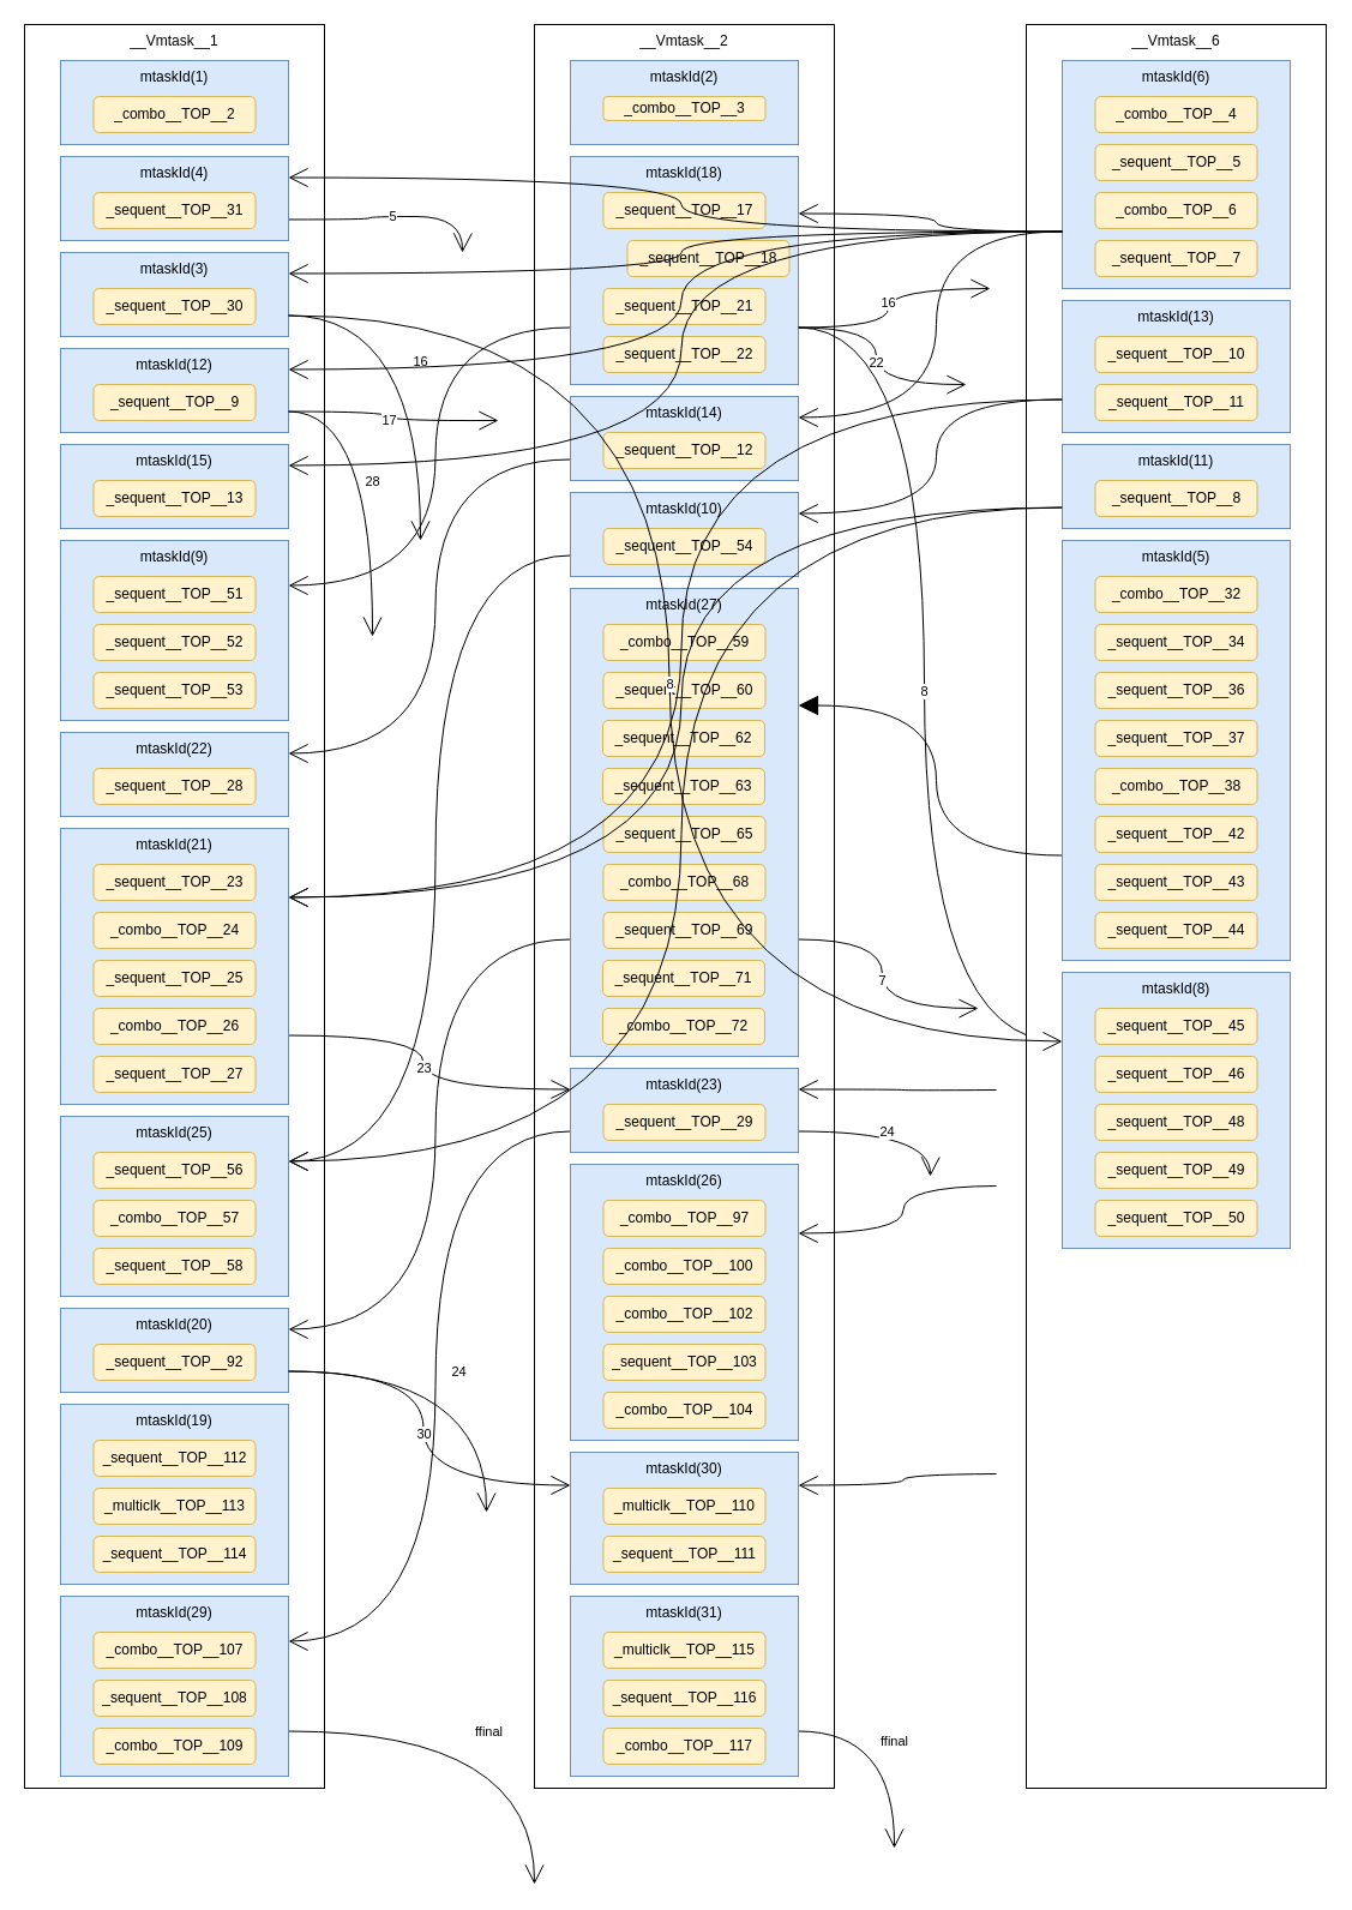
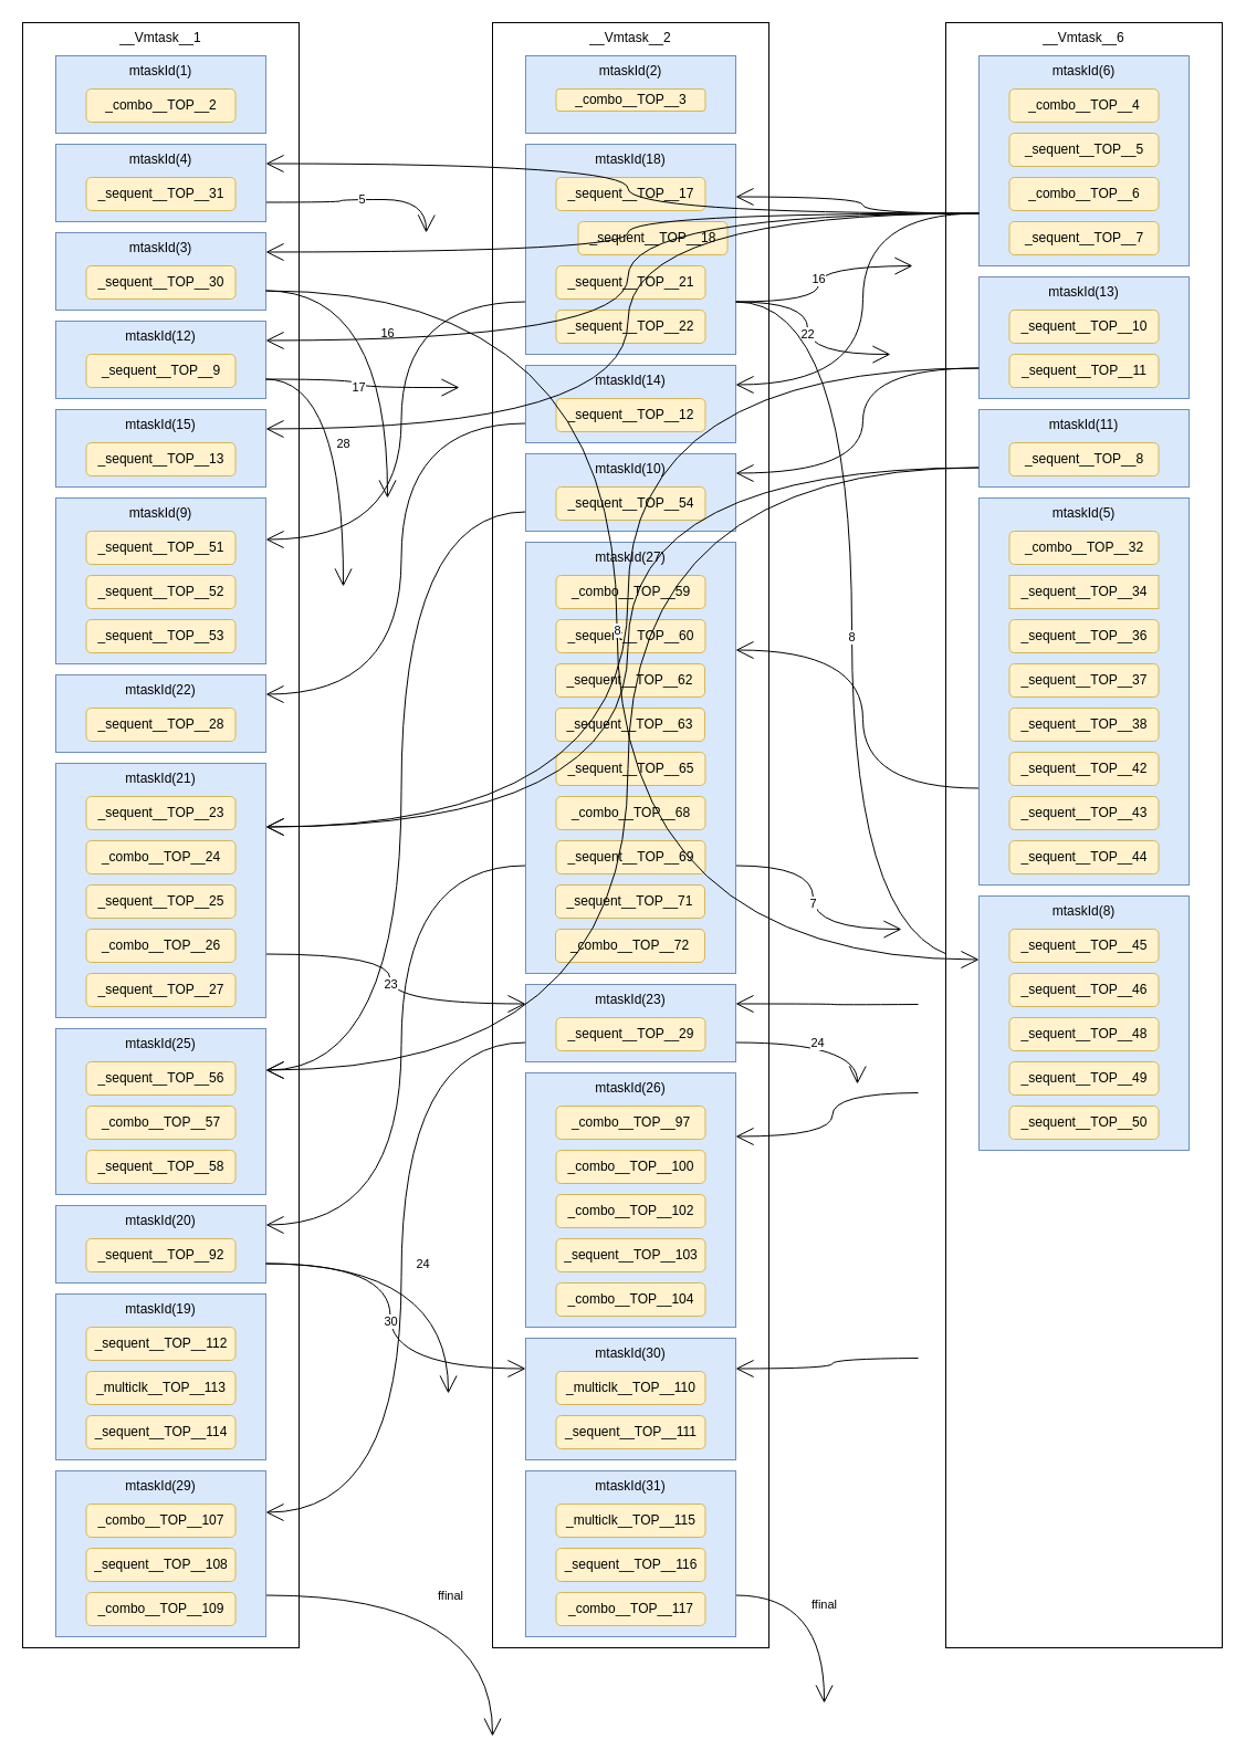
- <mxCell id="122" value="_sequent__TOP__34" style="rounded=1;whiteSpace=wrap;html=1;hachureGap=4;pointerEvents=0;fillColor=#fff2cc;strokeColor=#d6b656;" vertex="1" parent="1"><mxGeometry x="912.5" y="520" width="135" height="30" as="geometry" /></mxCell>
+ <mxCell id="122" value="_sequent__TOP__34" style="whiteSpace=wrap;html=1;hachureGap=4;pointerEvents=0;fillColor=#fff2cc;strokeColor=#d6b656;rounded=0;" vertex="1" parent="1"><mxGeometry x="912.5" y="520" width="135" height="30" as="geometry" /></mxCell>
- <mxCell id="71" style="edgeStyle=orthogonalEdgeStyle;rounded=0;orthogonalLoop=1;jettySize=auto;html=1;entryX=1;entryY=0.25;entryDx=0;entryDy=0;endArrow=block;startSize=14;endSize=14;sourcePerimeterSpacing=8;targetPerimeterSpacing=8;curved=1;exitX=0;exitY=0.75;exitDx=0;exitDy=0;" edge="1" parent="1" target="73" source="120"><mxGeometry relative="1" as="geometry"><mxPoint x="830" y="508" as="sourcePoint" /></mxGeometry></mxCell>
+ <mxCell id="71" style="edgeStyle=orthogonalEdgeStyle;rounded=0;orthogonalLoop=1;jettySize=auto;html=1;entryX=1;entryY=0.25;entryDx=0;entryDy=0;endArrow=open;startSize=14;endSize=14;sourcePerimeterSpacing=8;targetPerimeterSpacing=8;curved=1;exitX=0;exitY=0.75;exitDx=0;exitDy=0;" edge="1" parent="1" target="73" source="120"><mxGeometry relative="1" as="geometry"><mxPoint x="830" y="508" as="sourcePoint" /></mxGeometry></mxCell>
- <mxCell id="125" value="_combo__TOP__38" style="rounded=1;whiteSpace=wrap;html=1;hachureGap=4;pointerEvents=0;fillColor=#fff2cc;strokeColor=#d6b656;" vertex="1" parent="1"><mxGeometry x="912.5" y="640" width="135" height="30" as="geometry" /></mxCell>
+ <mxCell id="125" value="_sequent__TOP__38" style="rounded=1;whiteSpace=wrap;html=1;hachureGap=4;pointerEvents=0;fillColor=#fff2cc;strokeColor=#d6b656;" vertex="1" parent="1"><mxGeometry x="912.5" y="640" width="135" height="30" as="geometry" /></mxCell>
